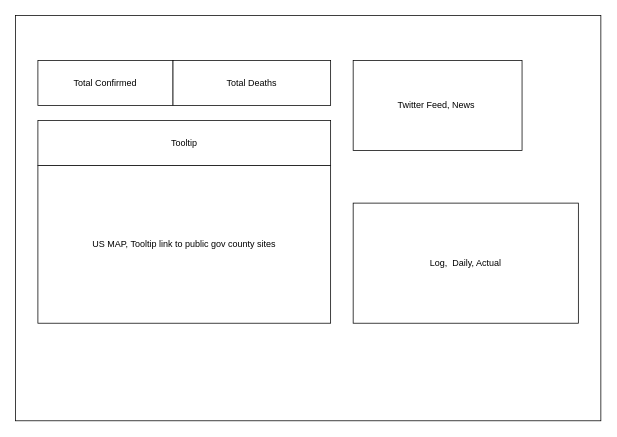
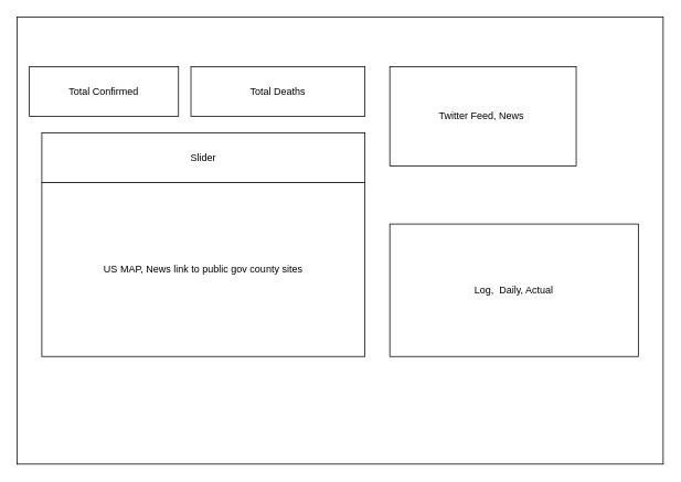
- <mxCell id="6" value="Total Confirmed" style="rounded=0;whiteSpace=wrap;html=1;" vertex="1" parent="1"><mxGeometry x="50" y="80" width="180" height="60" as="geometry" /></mxCell>
+ <mxCell id="6" value="Total Confirmed" style="rounded=0;whiteSpace=wrap;html=1;" vertex="1" parent="1"><mxGeometry x="35" y="80" width="180" height="60" as="geometry" /></mxCell>
- <mxCell id="4" value="Tooltip" style="rounded=0;whiteSpace=wrap;html=1;" vertex="1" parent="1"><mxGeometry x="50" y="160" width="390" height="60" as="geometry" /></mxCell>
+ <mxCell id="4" value="Slider" style="rounded=0;whiteSpace=wrap;html=1;" vertex="1" parent="1"><mxGeometry x="50" y="160" width="390" height="60" as="geometry" /></mxCell>
- <mxCell id="3" value="US MAP, Tooltip link to public gov county sites" style="rounded=0;whiteSpace=wrap;html=1;" vertex="1" parent="1"><mxGeometry x="50" y="220" width="390" height="210" as="geometry" /></mxCell>
+ <mxCell id="3" value="US MAP, News link to public gov county sites" style="rounded=0;whiteSpace=wrap;html=1;" vertex="1" parent="1"><mxGeometry x="50" y="220" width="390" height="210" as="geometry" /></mxCell>
